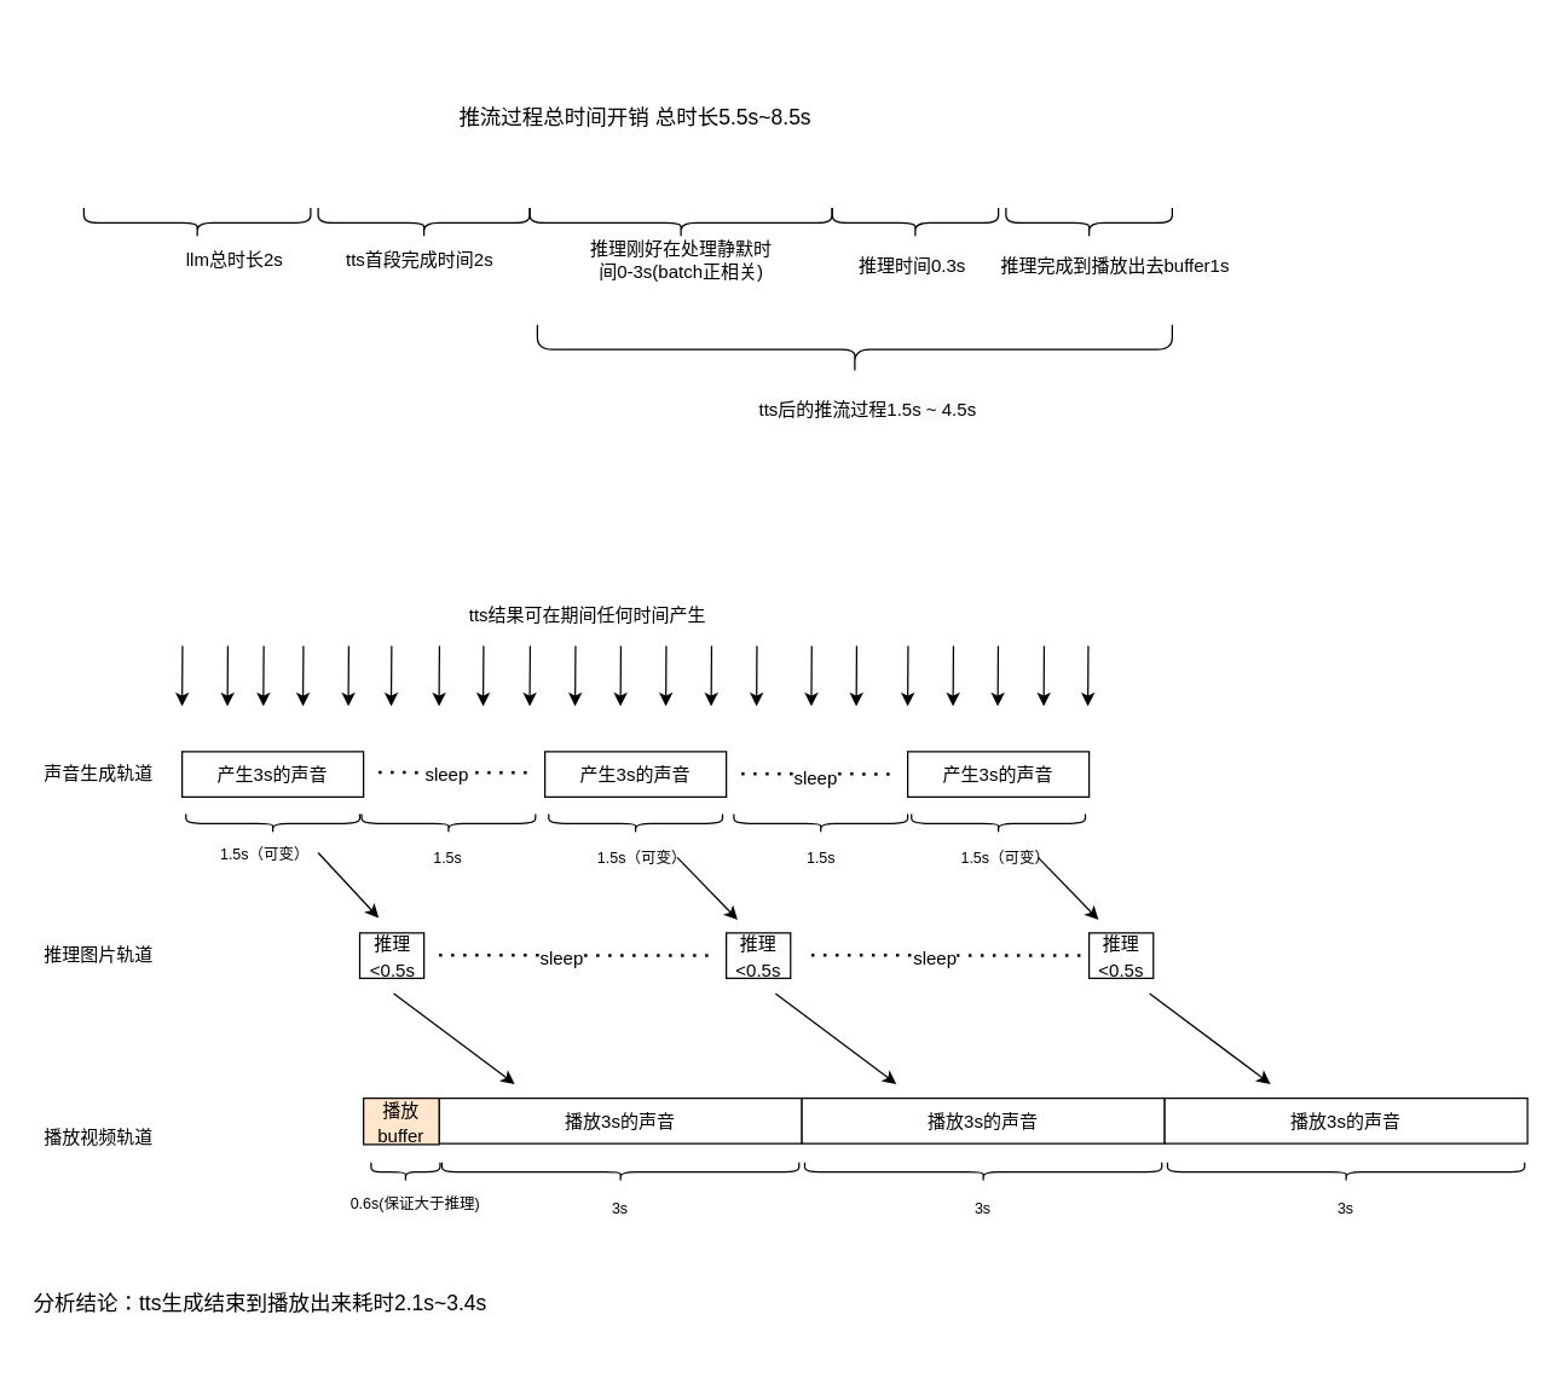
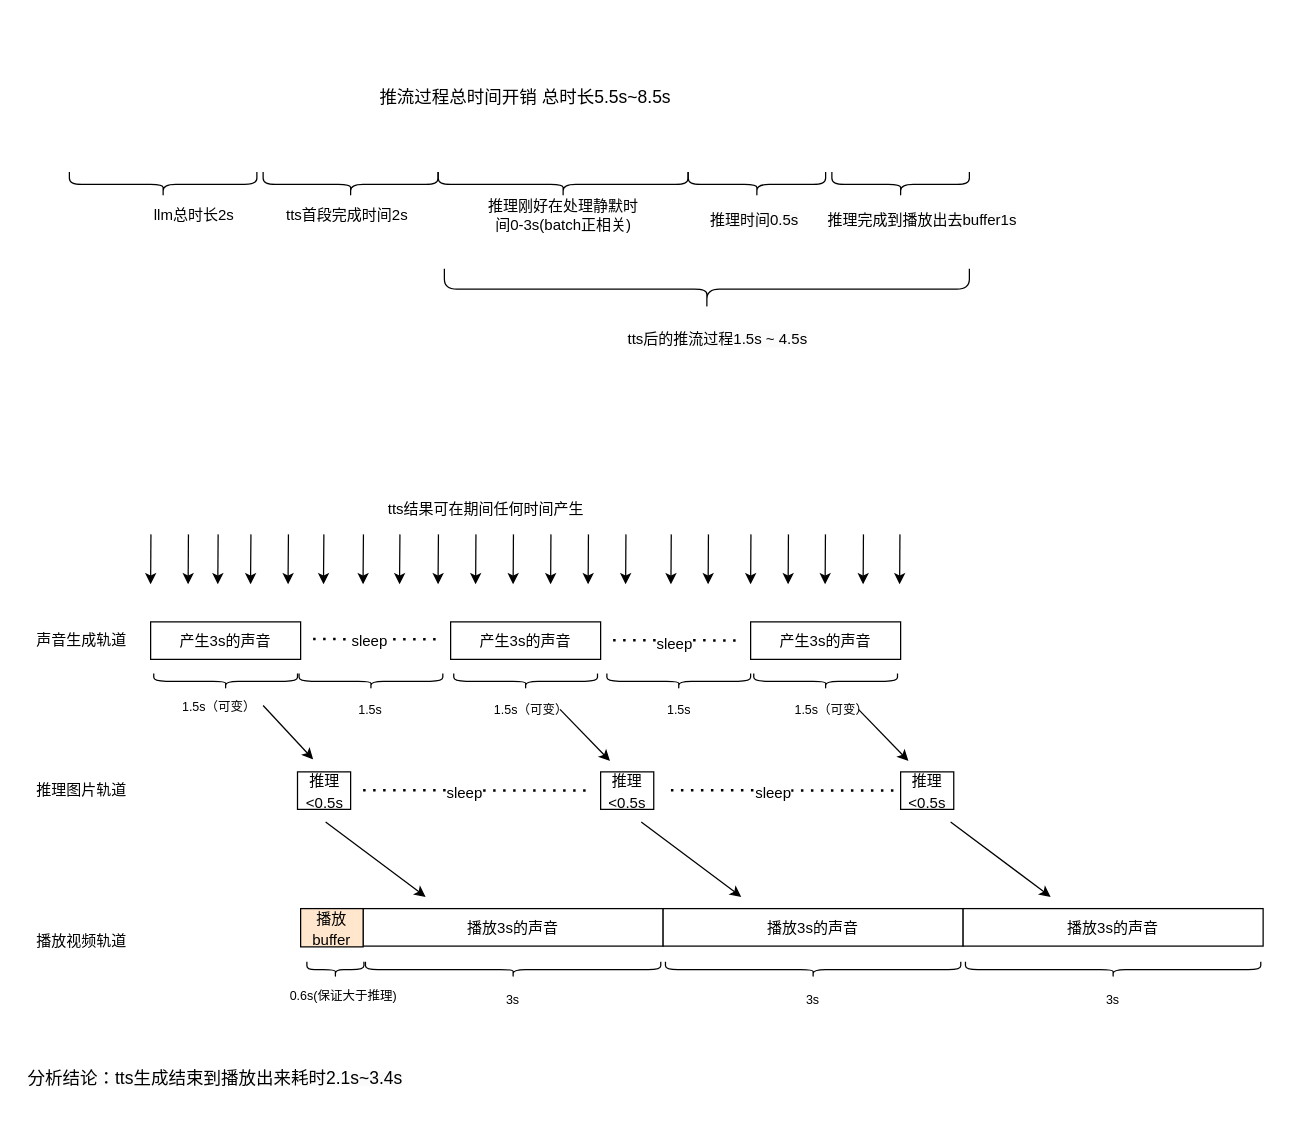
- <mxCell id="9" value="&lt;span style=&quot;color: rgb(0, 0, 0); font-family: Helvetica; font-size: 12px; font-style: normal; font-variant-ligatures: normal; font-variant-caps: normal; font-weight: 400; letter-spacing: normal; orphans: 2; text-align: center; text-indent: 0px; text-transform: none; widows: 2; word-spacing: 0px; -webkit-text-stroke-width: 0px; background-color: rgb(251, 251, 251); text-decoration-thickness: initial; text-decoration-style: initial; text-decoration-color: initial; float: none; display: inline !important;&quot;&gt;推理时间0.3s&lt;/span&gt;" style="text;whiteSpace=wrap;html=1;" vertex="1" parent="1"><mxGeometry x="566" y="162" width="78" height="25" as="geometry" /></mxCell>
+ <mxCell id="9" value="&lt;span style=&quot;color: rgb(0, 0, 0); font-family: Helvetica; font-size: 12px; font-style: normal; font-variant-ligatures: normal; font-variant-caps: normal; font-weight: 400; letter-spacing: normal; orphans: 2; text-align: center; text-indent: 0px; text-transform: none; widows: 2; word-spacing: 0px; -webkit-text-stroke-width: 0px; background-color: rgb(251, 251, 251); text-decoration-thickness: initial; text-decoration-style: initial; text-decoration-color: initial; float: none; display: inline !important;&quot;&gt;推理时间0.5s&lt;/span&gt;" style="text;whiteSpace=wrap;html=1;" vertex="1" parent="1"><mxGeometry x="566" y="162" width="78" height="25" as="geometry" /></mxCell>
